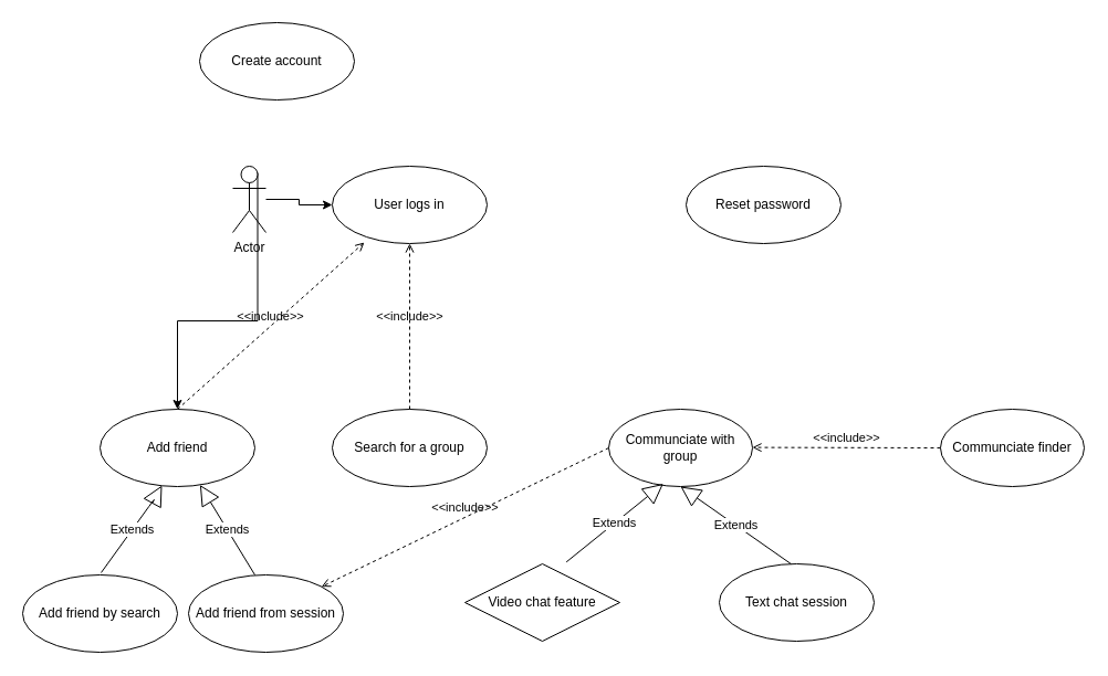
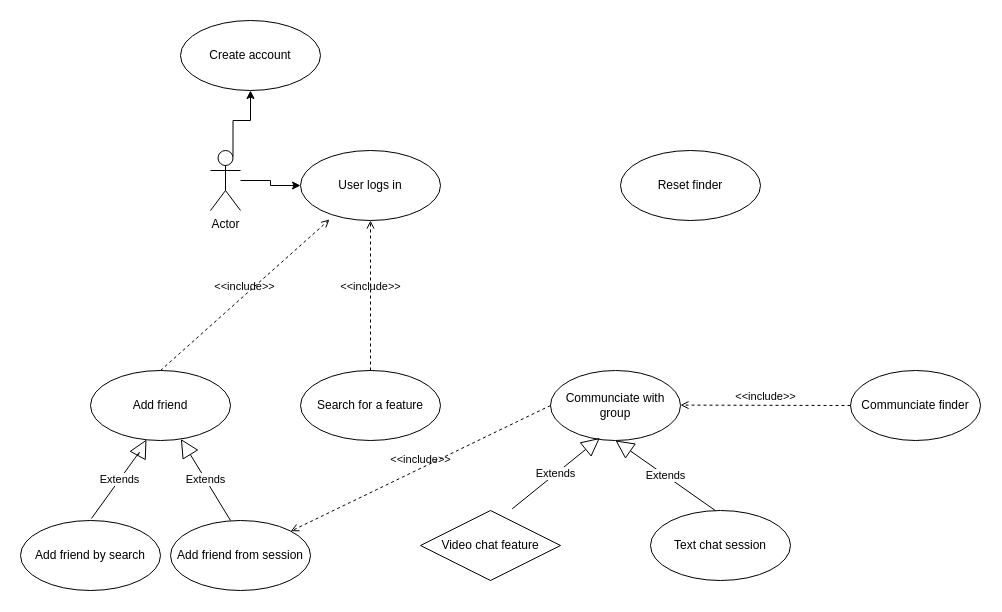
- <mxCell id="6" value="Reset password" style="ellipse;whiteSpace=wrap;html=1;" parent="1" vertex="1"><mxGeometry x="620" y="150" width="140" height="70" as="geometry" /></mxCell>
+ <mxCell id="6" value="Reset finder" style="ellipse;whiteSpace=wrap;html=1;" parent="1" vertex="1"><mxGeometry x="620" y="150" width="140" height="70" as="geometry" /></mxCell>
- <mxCell id="3" style="edgeStyle=orthogonalEdgeStyle;rounded=0;orthogonalLoop=1;jettySize=auto;html=1;exitX=0.75;exitY=0.1;exitDx=0;exitDy=0;exitPerimeter=0;" parent="1" source="4" target="10" edge="1"><mxGeometry relative="1" as="geometry" /></mxCell>
+ <mxCell id="3" style="edgeStyle=orthogonalEdgeStyle;rounded=0;orthogonalLoop=1;jettySize=auto;html=1;exitX=0.75;exitY=0.1;exitDx=0;exitDy=0;exitPerimeter=0;" parent="1" source="4" target="9" edge="1"><mxGeometry relative="1" as="geometry" /></mxCell>
- <mxCell id="7" value="Search for a group" style="ellipse;whiteSpace=wrap;html=1;" parent="1" vertex="1"><mxGeometry x="300" y="370" width="140" height="70" as="geometry" /></mxCell>
+ <mxCell id="7" value="Search for a feature" style="ellipse;whiteSpace=wrap;html=1;" parent="1" vertex="1"><mxGeometry x="300" y="370" width="140" height="70" as="geometry" /></mxCell>
